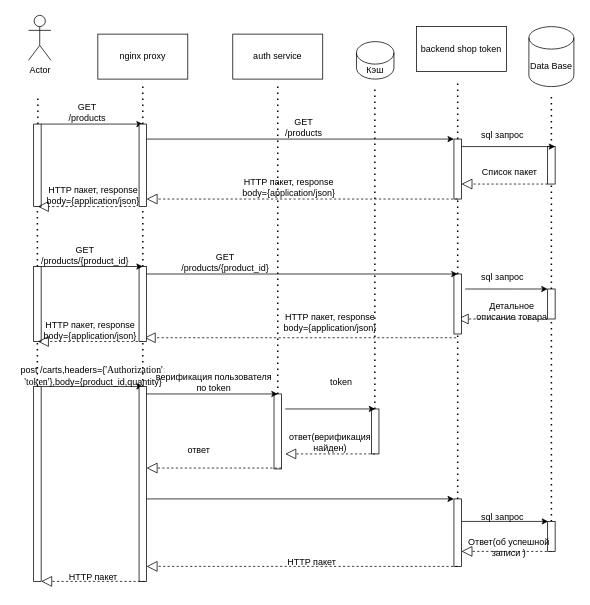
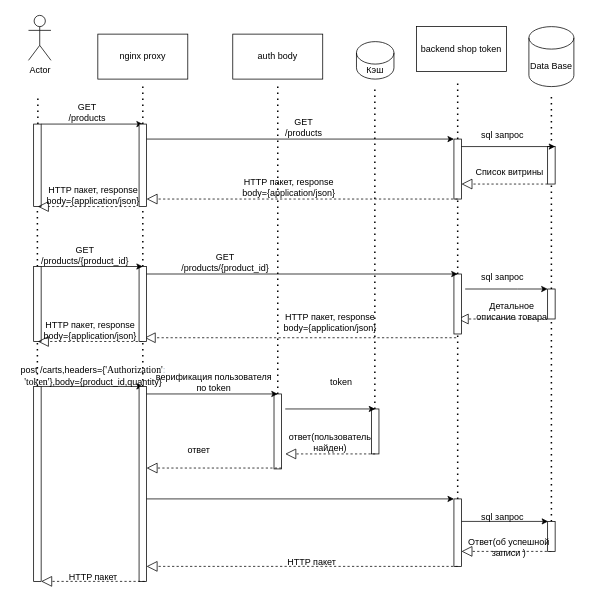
- <mxCell id="8" value="auth service" style="rounded=0;whiteSpace=wrap;html=1;" parent="1" vertex="1"><mxGeometry x="310" y="45" width="120" height="60" as="geometry" /></mxCell>
+ <mxCell id="8" value="auth body" style="rounded=0;whiteSpace=wrap;html=1;" parent="1" vertex="1"><mxGeometry x="310" y="45" width="120" height="60" as="geometry" /></mxCell>
- <mxCell id="27" value="Список пакет" style="text;html=1;align=center;verticalAlign=middle;whiteSpace=wrap;rounded=0;" parent="1" vertex="1"><mxGeometry x="627.5" y="205" width="102.5" height="50" as="geometry" /></mxCell>
+ <mxCell id="27" value="Список витрины" style="text;html=1;align=center;verticalAlign=middle;whiteSpace=wrap;rounded=0;" parent="1" vertex="1"><mxGeometry x="627.5" y="205" width="102.5" height="50" as="geometry" /></mxCell>
- <mxCell id="69" value="ответ(верификация найден)" style="text;html=1;align=center;verticalAlign=middle;whiteSpace=wrap;rounded=0;" parent="1" vertex="1"><mxGeometry x="385" y="575" width="110" height="30" as="geometry" /></mxCell>
+ <mxCell id="69" value="ответ(пользователь найден)" style="text;html=1;align=center;verticalAlign=middle;whiteSpace=wrap;rounded=0;" parent="1" vertex="1"><mxGeometry x="385" y="575" width="110" height="30" as="geometry" /></mxCell>
